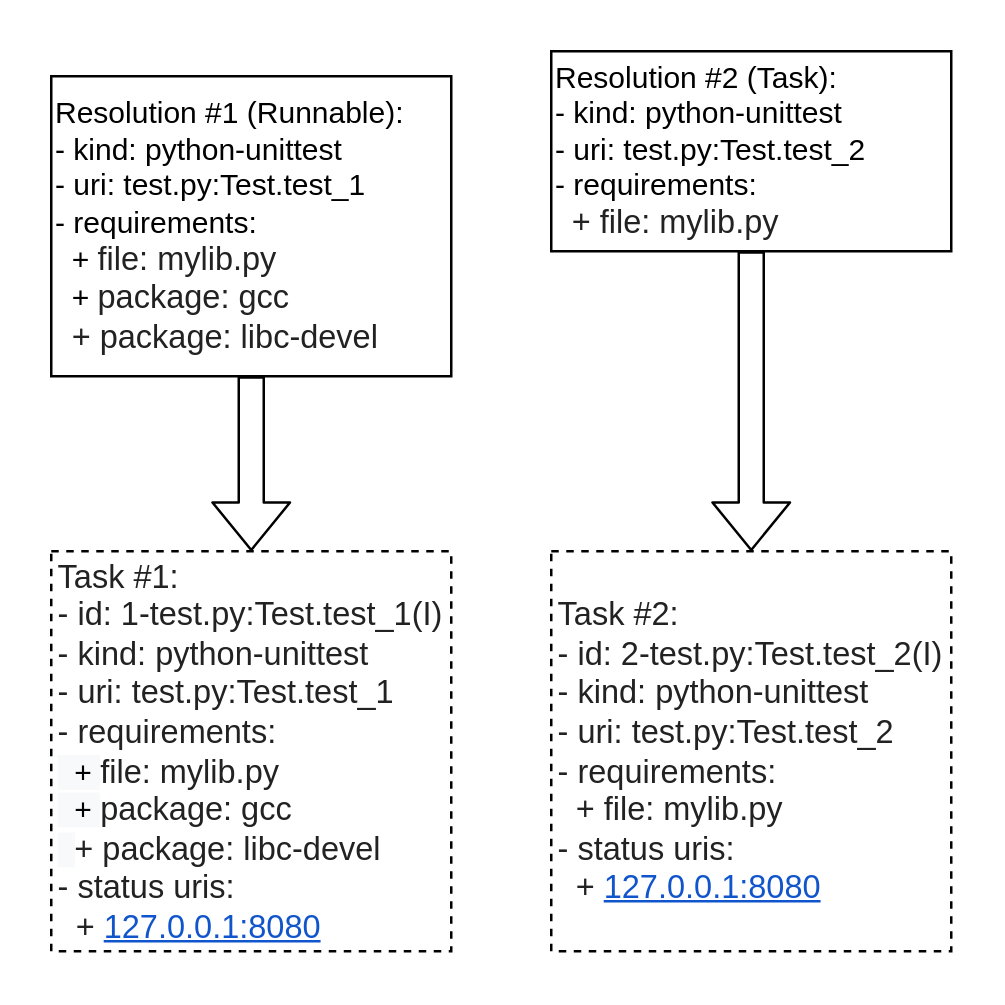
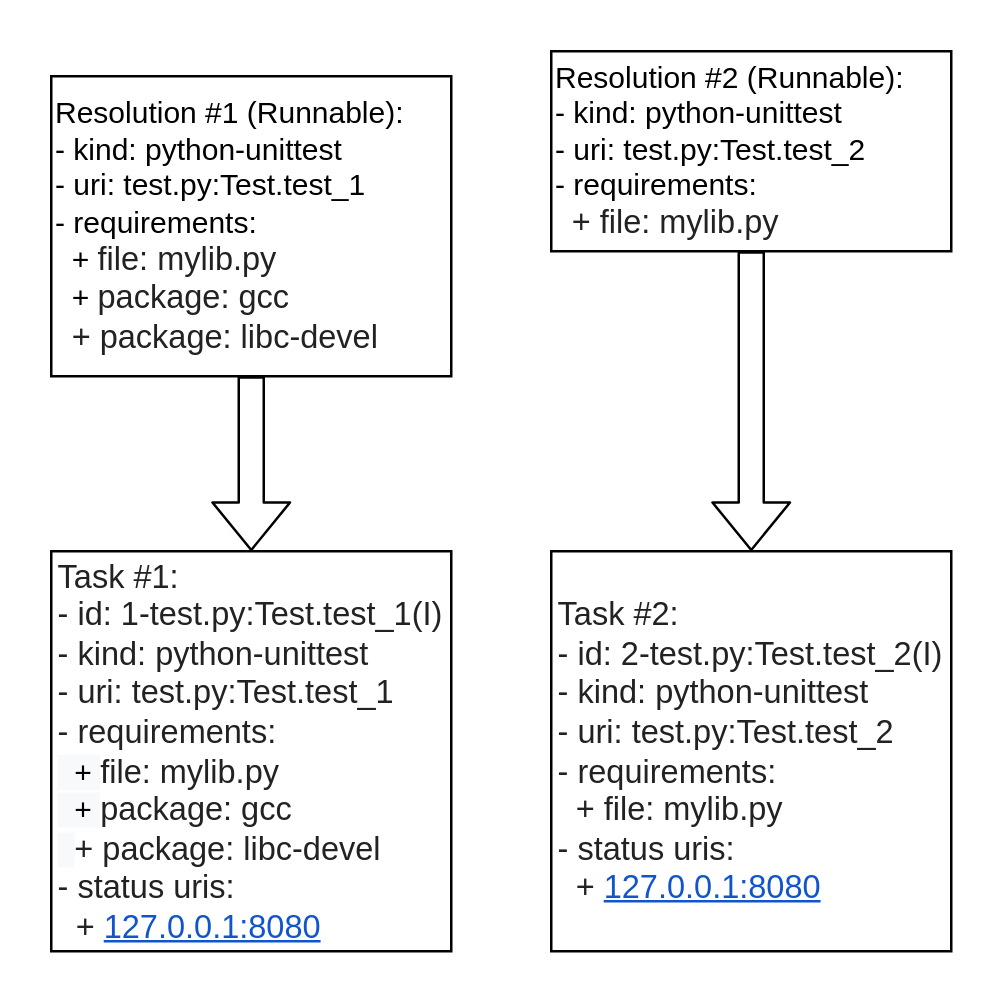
- <mxCell id="3" value="Resolution #2 (Task):&lt;br&gt;- kind: python-unittest&lt;br&gt;- uri: test.py:Test.test_2&lt;br&gt;- requirements:&lt;br&gt;&amp;nbsp;&amp;nbsp;&lt;span style=&quot;color: rgb(34 , 34 , 34) ; font-family: &amp;#34;arial&amp;#34; , &amp;#34;helvetica&amp;#34; , sans-serif ; font-size: small ; background-color: rgb(255 , 255 , 255)&quot;&gt;+ file: mylib.py&lt;br&gt;&lt;/span&gt;" style="text;html=1;strokeColor=#000000;fillColor=none;align=left;verticalAlign=middle;whiteSpace=wrap;rounded=0;" parent="1" vertex="1"><mxGeometry x="220" y="20" width="160" height="80" as="geometry" /></mxCell>
+ <mxCell id="3" value="Resolution #2 (Runnable):&lt;br&gt;- kind: python-unittest&lt;br&gt;- uri: test.py:Test.test_2&lt;br&gt;- requirements:&lt;br&gt;&amp;nbsp;&amp;nbsp;&lt;span style=&quot;color: rgb(34 , 34 , 34) ; font-family: &amp;#34;arial&amp;#34; , &amp;#34;helvetica&amp;#34; , sans-serif ; font-size: small ; background-color: rgb(255 , 255 , 255)&quot;&gt;+ file: mylib.py&lt;br&gt;&lt;/span&gt;" style="text;html=1;strokeColor=#000000;fillColor=none;align=left;verticalAlign=middle;whiteSpace=wrap;rounded=0;" parent="1" vertex="1"><mxGeometry x="220" y="20" width="160" height="80" as="geometry" /></mxCell>
- <mxCell id="4" value="&lt;div style=&quot;text-align: left&quot;&gt;&lt;span style=&quot;background-color: rgb(255 , 255 , 255) ; color: rgb(34 , 34 , 34) ; font-family: &amp;#34;arial&amp;#34; , &amp;#34;helvetica&amp;#34; , sans-serif ; font-size: small&quot;&gt;Task #1:&lt;/span&gt;&lt;/div&gt;&lt;span style=&quot;color: rgb(34 , 34 , 34) ; font-family: &amp;#34;arial&amp;#34; , &amp;#34;helvetica&amp;#34; , sans-serif ; font-size: small ; background-color: rgb(255 , 255 , 255)&quot;&gt;&lt;div style=&quot;text-align: left&quot;&gt;- id: 1-test.py:Test.test_1(I)&lt;/div&gt;&lt;/span&gt;&lt;span style=&quot;color: rgb(34 , 34 , 34) ; font-family: &amp;#34;arial&amp;#34; , &amp;#34;helvetica&amp;#34; , sans-serif ; font-size: small ; background-color: rgb(255 , 255 , 255)&quot;&gt;&lt;div style=&quot;text-align: left&quot;&gt;- kind: python-unittest&lt;/div&gt;&lt;/span&gt;&lt;span style=&quot;color: rgb(34 , 34 , 34) ; font-family: &amp;#34;arial&amp;#34; , &amp;#34;helvetica&amp;#34; , sans-serif ; font-size: small ; background-color: rgb(255 , 255 , 255)&quot;&gt;&lt;div style=&quot;text-align: left&quot;&gt;- uri: test.py:Test.test_1&lt;/div&gt;&lt;/span&gt;&lt;span style=&quot;color: rgb(34 , 34 , 34) ; font-family: &amp;#34;arial&amp;#34; , &amp;#34;helvetica&amp;#34; , sans-serif ; font-size: small ; background-color: rgb(255 , 255 , 255)&quot;&gt;&lt;div style=&quot;text-align: left&quot;&gt;- requirements:&lt;/div&gt;&lt;div style=&quot;text-align: left&quot;&gt;&lt;span style=&quot;color: rgb(0 , 0 , 0) ; font-family: &amp;#34;helvetica&amp;#34; ; font-size: 12px ; background-color: rgb(248 , 249 , 250)&quot;&gt;&amp;nbsp; +&amp;nbsp;&lt;/span&gt;file: mylib.py&lt;br&gt;&lt;span style=&quot;color: rgb(0 , 0 , 0) ; font-family: &amp;#34;helvetica&amp;#34; ; font-size: 12px ; background-color: rgb(248 , 249 , 250)&quot;&gt;&amp;nbsp; +&amp;nbsp;&lt;/span&gt;package: gcc&lt;br&gt;&lt;span style=&quot;color: rgb(0 , 0 , 0) ; font-family: &amp;#34;helvetica&amp;#34; ; font-size: 12px ; background-color: rgb(248 , 249 , 250)&quot;&gt;&amp;nbsp;&amp;nbsp;&lt;/span&gt;+ package: libc-devel&lt;br&gt;&lt;/div&gt;&lt;div style=&quot;text-align: left&quot;&gt;&lt;span style=&quot;font-family: &amp;#34;arial&amp;#34; , &amp;#34;helvetica&amp;#34; , sans-serif&quot;&gt;- status uris:&lt;/span&gt;&lt;br&gt;&lt;/div&gt;&lt;div style=&quot;text-align: left&quot;&gt;&lt;span style=&quot;font-family: &amp;#34;arial&amp;#34; , &amp;#34;helvetica&amp;#34; , sans-serif&quot;&gt;&amp;nbsp; +&amp;nbsp;&lt;/span&gt;&lt;a href=&quot;http://127.0.0.1:8080/&quot; target=&quot;_blank&quot; style=&quot;font-family: &amp;#34;arial&amp;#34; , &amp;#34;helvetica&amp;#34; , sans-serif ; color: rgb(17 , 85 , 204)&quot;&gt;127.0.0.1:8080&lt;/a&gt;&lt;br&gt;&lt;/div&gt;&lt;/span&gt;" style="rounded=0;whiteSpace=wrap;html=1;strokeColor=#000000;dashed=1;" parent="1" vertex="1"><mxGeometry x="20" y="220" width="160" height="160" as="geometry" /></mxCell>
+ <mxCell id="4" value="&lt;div style=&quot;text-align: left&quot;&gt;&lt;span style=&quot;background-color: rgb(255 , 255 , 255) ; color: rgb(34 , 34 , 34) ; font-family: &amp;#34;arial&amp;#34; , &amp;#34;helvetica&amp;#34; , sans-serif ; font-size: small&quot;&gt;Task #1:&lt;/span&gt;&lt;/div&gt;&lt;span style=&quot;color: rgb(34 , 34 , 34) ; font-family: &amp;#34;arial&amp;#34; , &amp;#34;helvetica&amp;#34; , sans-serif ; font-size: small ; background-color: rgb(255 , 255 , 255)&quot;&gt;&lt;div style=&quot;text-align: left&quot;&gt;- id: 1-test.py:Test.test_1(I)&lt;/div&gt;&lt;/span&gt;&lt;span style=&quot;color: rgb(34 , 34 , 34) ; font-family: &amp;#34;arial&amp;#34; , &amp;#34;helvetica&amp;#34; , sans-serif ; font-size: small ; background-color: rgb(255 , 255 , 255)&quot;&gt;&lt;div style=&quot;text-align: left&quot;&gt;- kind: python-unittest&lt;/div&gt;&lt;/span&gt;&lt;span style=&quot;color: rgb(34 , 34 , 34) ; font-family: &amp;#34;arial&amp;#34; , &amp;#34;helvetica&amp;#34; , sans-serif ; font-size: small ; background-color: rgb(255 , 255 , 255)&quot;&gt;&lt;div style=&quot;text-align: left&quot;&gt;- uri: test.py:Test.test_1&lt;/div&gt;&lt;/span&gt;&lt;span style=&quot;color: rgb(34 , 34 , 34) ; font-family: &amp;#34;arial&amp;#34; , &amp;#34;helvetica&amp;#34; , sans-serif ; font-size: small ; background-color: rgb(255 , 255 , 255)&quot;&gt;&lt;div style=&quot;text-align: left&quot;&gt;- requirements:&lt;/div&gt;&lt;div style=&quot;text-align: left&quot;&gt;&lt;span style=&quot;color: rgb(0 , 0 , 0) ; font-family: &amp;#34;helvetica&amp;#34; ; font-size: 12px ; background-color: rgb(248 , 249 , 250)&quot;&gt;&amp;nbsp; +&amp;nbsp;&lt;/span&gt;file: mylib.py&lt;br&gt;&lt;span style=&quot;color: rgb(0 , 0 , 0) ; font-family: &amp;#34;helvetica&amp;#34; ; font-size: 12px ; background-color: rgb(248 , 249 , 250)&quot;&gt;&amp;nbsp; +&amp;nbsp;&lt;/span&gt;package: gcc&lt;br&gt;&lt;span style=&quot;color: rgb(0 , 0 , 0) ; font-family: &amp;#34;helvetica&amp;#34; ; font-size: 12px ; background-color: rgb(248 , 249 , 250)&quot;&gt;&amp;nbsp;&amp;nbsp;&lt;/span&gt;+ package: libc-devel&lt;br&gt;&lt;/div&gt;&lt;div style=&quot;text-align: left&quot;&gt;&lt;span style=&quot;font-family: &amp;#34;arial&amp;#34; , &amp;#34;helvetica&amp;#34; , sans-serif&quot;&gt;- status uris:&lt;/span&gt;&lt;br&gt;&lt;/div&gt;&lt;div style=&quot;text-align: left&quot;&gt;&lt;span style=&quot;font-family: &amp;#34;arial&amp;#34; , &amp;#34;helvetica&amp;#34; , sans-serif&quot;&gt;&amp;nbsp; +&amp;nbsp;&lt;/span&gt;&lt;a href=&quot;http://127.0.0.1:8080/&quot; target=&quot;_blank&quot; style=&quot;font-family: &amp;#34;arial&amp;#34; , &amp;#34;helvetica&amp;#34; , sans-serif ; color: rgb(17 , 85 , 204)&quot;&gt;127.0.0.1:8080&lt;/a&gt;&lt;br&gt;&lt;/div&gt;&lt;/span&gt;" style="rounded=0;whiteSpace=wrap;html=1;strokeColor=#000000;" parent="1" vertex="1"><mxGeometry x="20" y="220" width="160" height="160" as="geometry" /></mxCell>
- <mxCell id="5" value="&lt;div style=&quot;text-align: left&quot;&gt;&lt;span style=&quot;background-color: rgb(255 , 255 , 255) ; color: rgb(34 , 34 , 34) ; font-family: &amp;#34;arial&amp;#34; , &amp;#34;helvetica&amp;#34; , sans-serif ; font-size: small&quot;&gt;Task #2:&lt;/span&gt;&lt;/div&gt;&lt;span style=&quot;color: rgb(34 , 34 , 34) ; font-family: &amp;#34;arial&amp;#34; , &amp;#34;helvetica&amp;#34; , sans-serif ; font-size: small ; background-color: rgb(255 , 255 , 255)&quot;&gt;&lt;div style=&quot;text-align: left&quot;&gt;- id: 2-test.py:Test.test_2(I)&lt;/div&gt;&lt;/span&gt;&lt;span style=&quot;color: rgb(34 , 34 , 34) ; font-family: &amp;#34;arial&amp;#34; , &amp;#34;helvetica&amp;#34; , sans-serif ; font-size: small ; background-color: rgb(255 , 255 , 255)&quot;&gt;&lt;div style=&quot;text-align: left&quot;&gt;- kind: python-unittest&lt;/div&gt;&lt;/span&gt;&lt;span style=&quot;color: rgb(34 , 34 , 34) ; font-family: &amp;#34;arial&amp;#34; , &amp;#34;helvetica&amp;#34; , sans-serif ; font-size: small ; background-color: rgb(255 , 255 , 255)&quot;&gt;&lt;div style=&quot;text-align: left&quot;&gt;- uri: test.py:Test.test_2&lt;/div&gt;&lt;/span&gt;&lt;span style=&quot;color: rgb(34 , 34 , 34) ; font-family: &amp;#34;arial&amp;#34; , &amp;#34;helvetica&amp;#34; , sans-serif ; font-size: small ; background-color: rgb(255 , 255 , 255)&quot;&gt;&lt;div style=&quot;text-align: left&quot;&gt;- requirements:&lt;/div&gt;&lt;div style=&quot;text-align: left&quot;&gt;&amp;nbsp; + file: mylib.py&lt;br&gt;&lt;/div&gt;&lt;/span&gt;&lt;span style=&quot;color: rgb(34 , 34 , 34) ; font-family: &amp;#34;arial&amp;#34; , &amp;#34;helvetica&amp;#34; , sans-serif ; font-size: small ; background-color: rgb(255 , 255 , 255)&quot;&gt;&lt;div style=&quot;text-align: left&quot;&gt;- status uris:&lt;br&gt;&lt;/div&gt;&lt;div style=&quot;text-align: left&quot;&gt;&lt;span style=&quot;font-family: &amp;#34;arial&amp;#34; , &amp;#34;helvetica&amp;#34; , sans-serif&quot;&gt;&amp;nbsp; +&amp;nbsp;&lt;/span&gt;&lt;a href=&quot;http://127.0.0.1:8080/&quot; target=&quot;_blank&quot; style=&quot;font-family: &amp;#34;arial&amp;#34; , &amp;#34;helvetica&amp;#34; , sans-serif ; color: rgb(17 , 85 , 204)&quot;&gt;127.0.0.1:8080&lt;/a&gt;&lt;br&gt;&lt;/div&gt;&lt;/span&gt;" style="rounded=0;whiteSpace=wrap;html=1;strokeColor=#000000;dashed=1;" parent="1" vertex="1"><mxGeometry x="220" y="220" width="160" height="160" as="geometry" /></mxCell>
+ <mxCell id="5" value="&lt;div style=&quot;text-align: left&quot;&gt;&lt;span style=&quot;background-color: rgb(255 , 255 , 255) ; color: rgb(34 , 34 , 34) ; font-family: &amp;#34;arial&amp;#34; , &amp;#34;helvetica&amp;#34; , sans-serif ; font-size: small&quot;&gt;Task #2:&lt;/span&gt;&lt;/div&gt;&lt;span style=&quot;color: rgb(34 , 34 , 34) ; font-family: &amp;#34;arial&amp;#34; , &amp;#34;helvetica&amp;#34; , sans-serif ; font-size: small ; background-color: rgb(255 , 255 , 255)&quot;&gt;&lt;div style=&quot;text-align: left&quot;&gt;- id: 2-test.py:Test.test_2(I)&lt;/div&gt;&lt;/span&gt;&lt;span style=&quot;color: rgb(34 , 34 , 34) ; font-family: &amp;#34;arial&amp;#34; , &amp;#34;helvetica&amp;#34; , sans-serif ; font-size: small ; background-color: rgb(255 , 255 , 255)&quot;&gt;&lt;div style=&quot;text-align: left&quot;&gt;- kind: python-unittest&lt;/div&gt;&lt;/span&gt;&lt;span style=&quot;color: rgb(34 , 34 , 34) ; font-family: &amp;#34;arial&amp;#34; , &amp;#34;helvetica&amp;#34; , sans-serif ; font-size: small ; background-color: rgb(255 , 255 , 255)&quot;&gt;&lt;div style=&quot;text-align: left&quot;&gt;- uri: test.py:Test.test_2&lt;/div&gt;&lt;/span&gt;&lt;span style=&quot;color: rgb(34 , 34 , 34) ; font-family: &amp;#34;arial&amp;#34; , &amp;#34;helvetica&amp;#34; , sans-serif ; font-size: small ; background-color: rgb(255 , 255 , 255)&quot;&gt;&lt;div style=&quot;text-align: left&quot;&gt;- requirements:&lt;/div&gt;&lt;div style=&quot;text-align: left&quot;&gt;&amp;nbsp; + file: mylib.py&lt;br&gt;&lt;/div&gt;&lt;/span&gt;&lt;span style=&quot;color: rgb(34 , 34 , 34) ; font-family: &amp;#34;arial&amp;#34; , &amp;#34;helvetica&amp;#34; , sans-serif ; font-size: small ; background-color: rgb(255 , 255 , 255)&quot;&gt;&lt;div style=&quot;text-align: left&quot;&gt;- status uris:&lt;br&gt;&lt;/div&gt;&lt;div style=&quot;text-align: left&quot;&gt;&lt;span style=&quot;font-family: &amp;#34;arial&amp;#34; , &amp;#34;helvetica&amp;#34; , sans-serif&quot;&gt;&amp;nbsp; +&amp;nbsp;&lt;/span&gt;&lt;a href=&quot;http://127.0.0.1:8080/&quot; target=&quot;_blank&quot; style=&quot;font-family: &amp;#34;arial&amp;#34; , &amp;#34;helvetica&amp;#34; , sans-serif ; color: rgb(17 , 85 , 204)&quot;&gt;127.0.0.1:8080&lt;/a&gt;&lt;br&gt;&lt;/div&gt;&lt;/span&gt;" style="rounded=0;whiteSpace=wrap;html=1;strokeColor=#000000;" parent="1" vertex="1"><mxGeometry x="220" y="220" width="160" height="160" as="geometry" /></mxCell>
